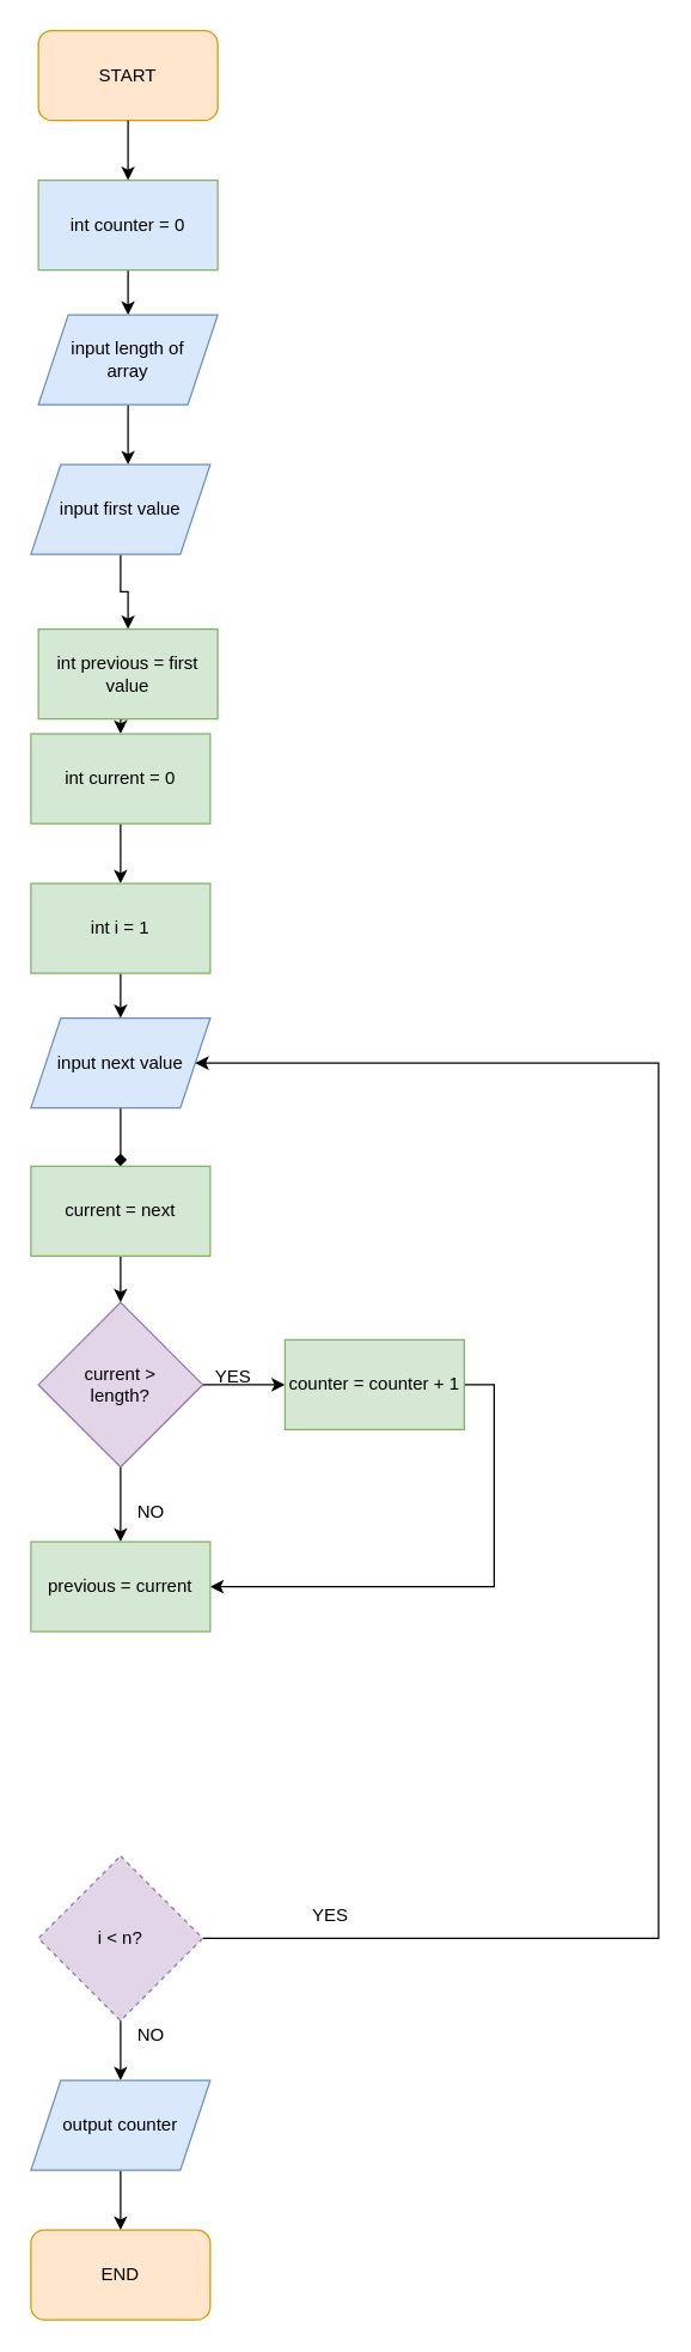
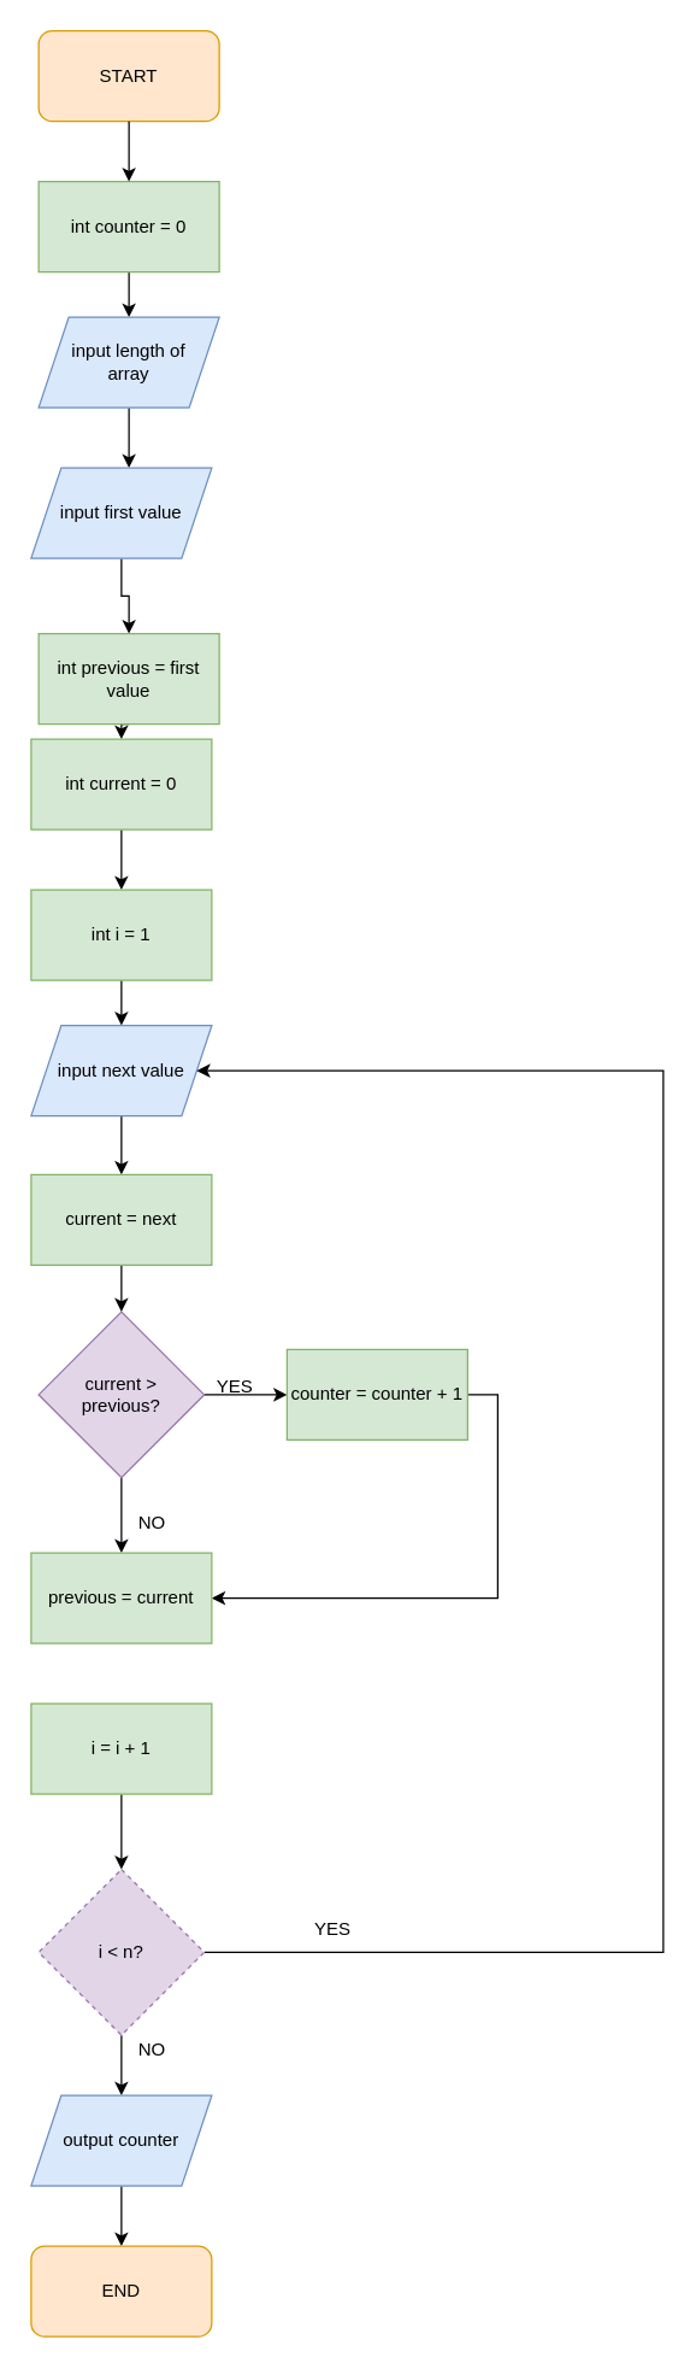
- <mxCell id="4" value="int counter = 0" style="rounded=0;whiteSpace=wrap;html=1;fillColor=#dae8fc;strokeColor=#82b366;" vertex="1" parent="1"><mxGeometry x="25" y="120" width="120" height="60" as="geometry" /></mxCell>
+ <mxCell id="4" value="int counter = 0" style="rounded=0;whiteSpace=wrap;html=1;fillColor=#d5e8d4;strokeColor=#82b366;" vertex="1" parent="1"><mxGeometry x="25" y="120" width="120" height="60" as="geometry" /></mxCell>
- <mxCell id="19" style="edgeStyle=orthogonalEdgeStyle;rounded=0;orthogonalLoop=1;jettySize=auto;html=1;exitX=0.5;exitY=1;exitDx=0;exitDy=0;endArrow=diamond;" edge="1" parent="1" source="20" target="22"><mxGeometry relative="1" as="geometry" /></mxCell>
+ <mxCell id="19" style="edgeStyle=orthogonalEdgeStyle;rounded=0;orthogonalLoop=1;jettySize=auto;html=1;exitX=0.5;exitY=1;exitDx=0;exitDy=0;" edge="1" parent="1" source="20" target="22"><mxGeometry relative="1" as="geometry" /></mxCell>
- <mxCell id="18" value="current &amp;gt; &lt;br&gt;length?" style="rhombus;whiteSpace=wrap;html=1;fillColor=#e1d5e7;strokeColor=#9673a6;" vertex="1" parent="1"><mxGeometry x="25" y="870" width="110" height="110" as="geometry" /></mxCell>
+ <mxCell id="18" value="current &amp;gt; &lt;br&gt;previous?" style="rhombus;whiteSpace=wrap;html=1;fillColor=#e1d5e7;strokeColor=#9673a6;" vertex="1" parent="1"><mxGeometry x="25" y="870" width="110" height="110" as="geometry" /></mxCell>
+ <mxCell id="28" value="i = i + 1" style="rounded=0;whiteSpace=wrap;html=1;fillColor=#d5e8d4;strokeColor=#82b366;" vertex="1" parent="1"><mxGeometry x="20" y="1130" width="120" height="60" as="geometry" /></mxCell>
+ <mxCell id="27" style="edgeStyle=orthogonalEdgeStyle;rounded=0;orthogonalLoop=1;jettySize=auto;html=1;exitX=0.5;exitY=1;exitDx=0;exitDy=0;entryX=0.5;entryY=0;entryDx=0;entryDy=0;" edge="1" parent="1" source="28" target="32"><mxGeometry relative="1" as="geometry" /></mxCell>
